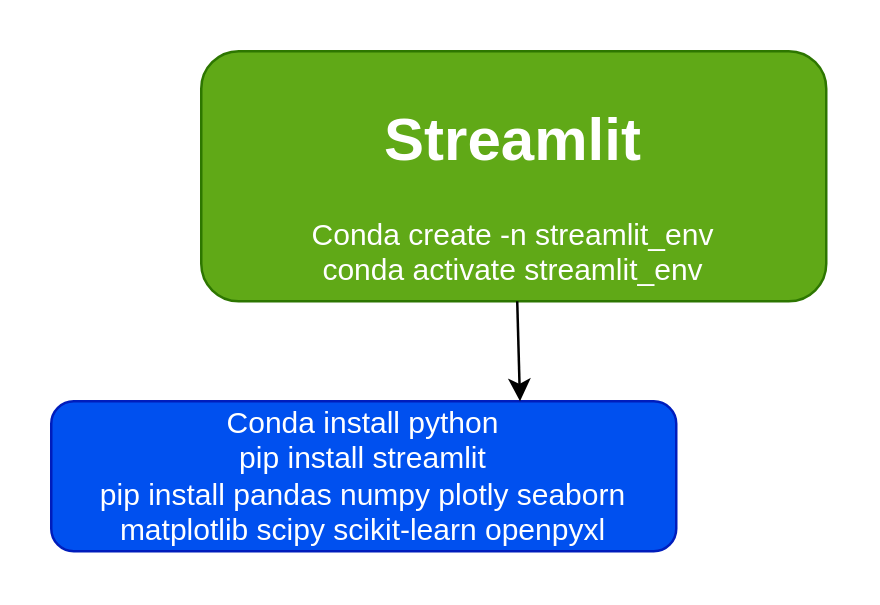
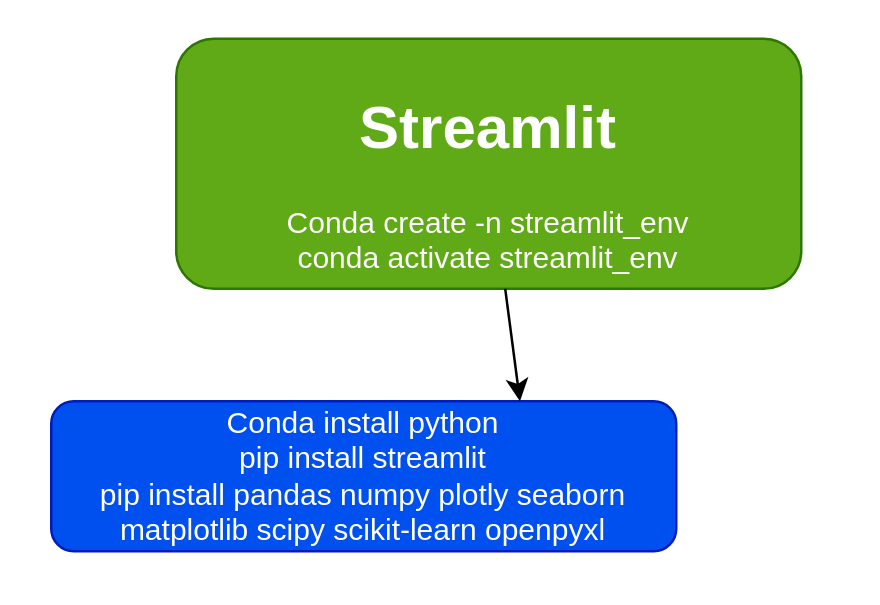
- <mxCell id="2" value="&lt;h1&gt;Streamlit&lt;/h1&gt;Conda create -n streamlit_env&lt;br&gt;conda activate streamlit_env" style="rounded=1;whiteSpace=wrap;html=1;fillColor=#60a917;fontColor=#ffffff;strokeColor=#2D7600;" vertex="1" parent="1"><mxGeometry x="80" y="20" width="250" height="100" as="geometry" /></mxCell>
+ <mxCell id="2" value="&lt;h1&gt;Streamlit&lt;/h1&gt;Conda create -n streamlit_env&lt;br&gt;conda activate streamlit_env" style="rounded=1;whiteSpace=wrap;html=1;fillColor=#60a917;fontColor=#ffffff;strokeColor=#2D7600;" vertex="1" parent="1"><mxGeometry x="70" y="15" width="250" height="100" as="geometry" /></mxCell>
